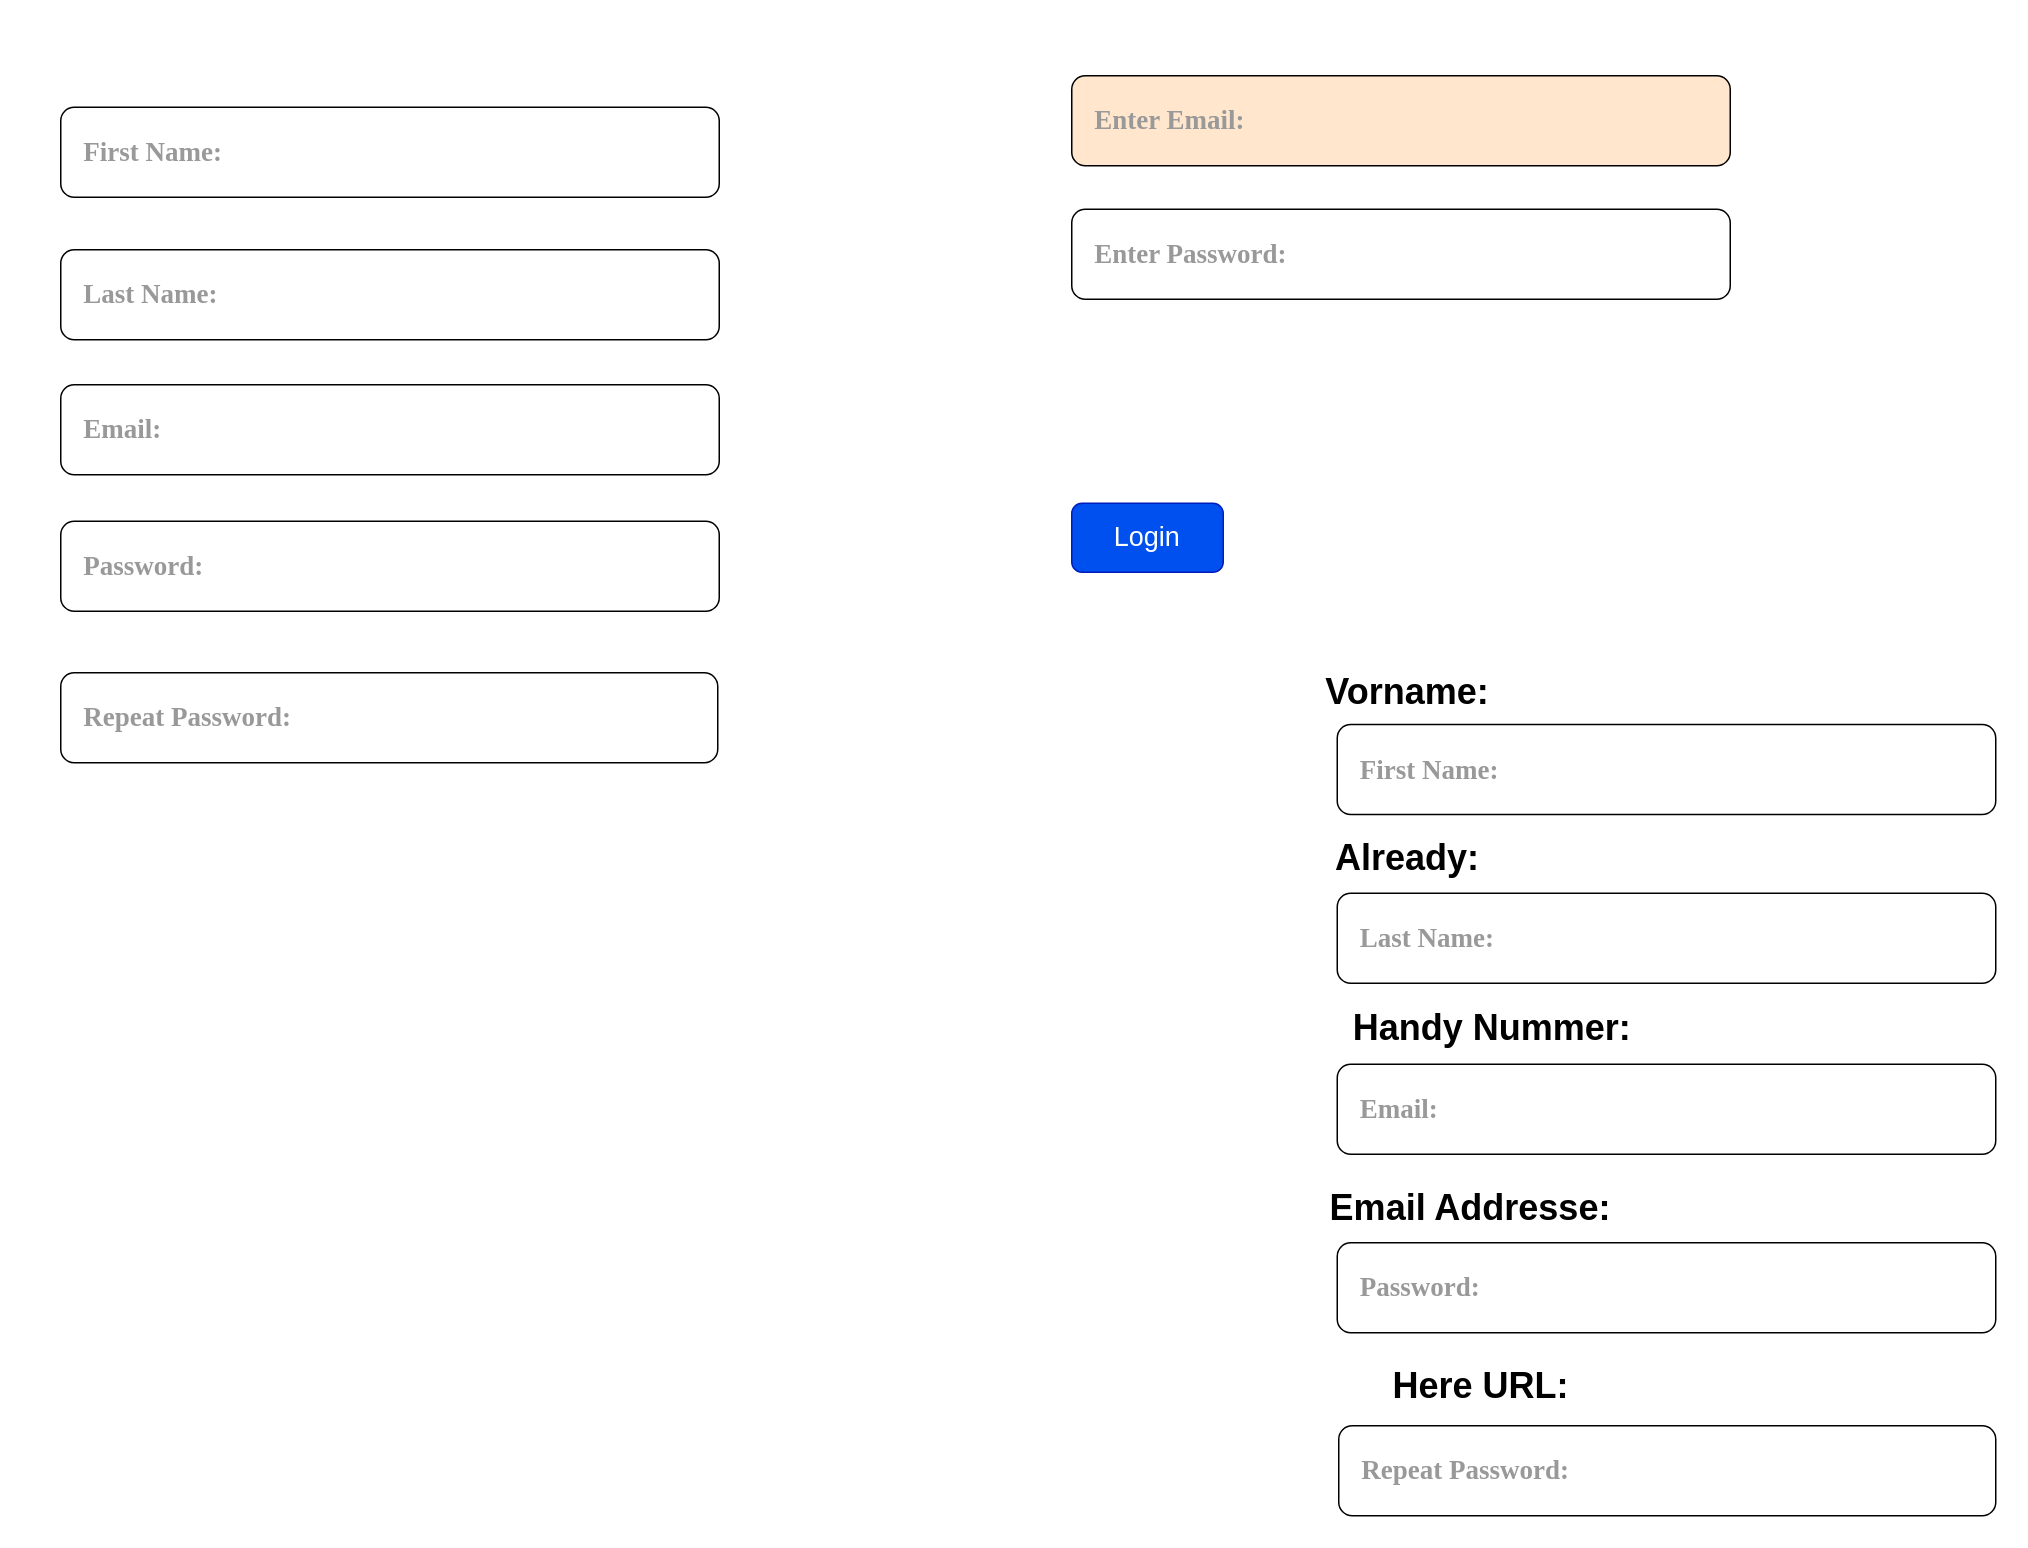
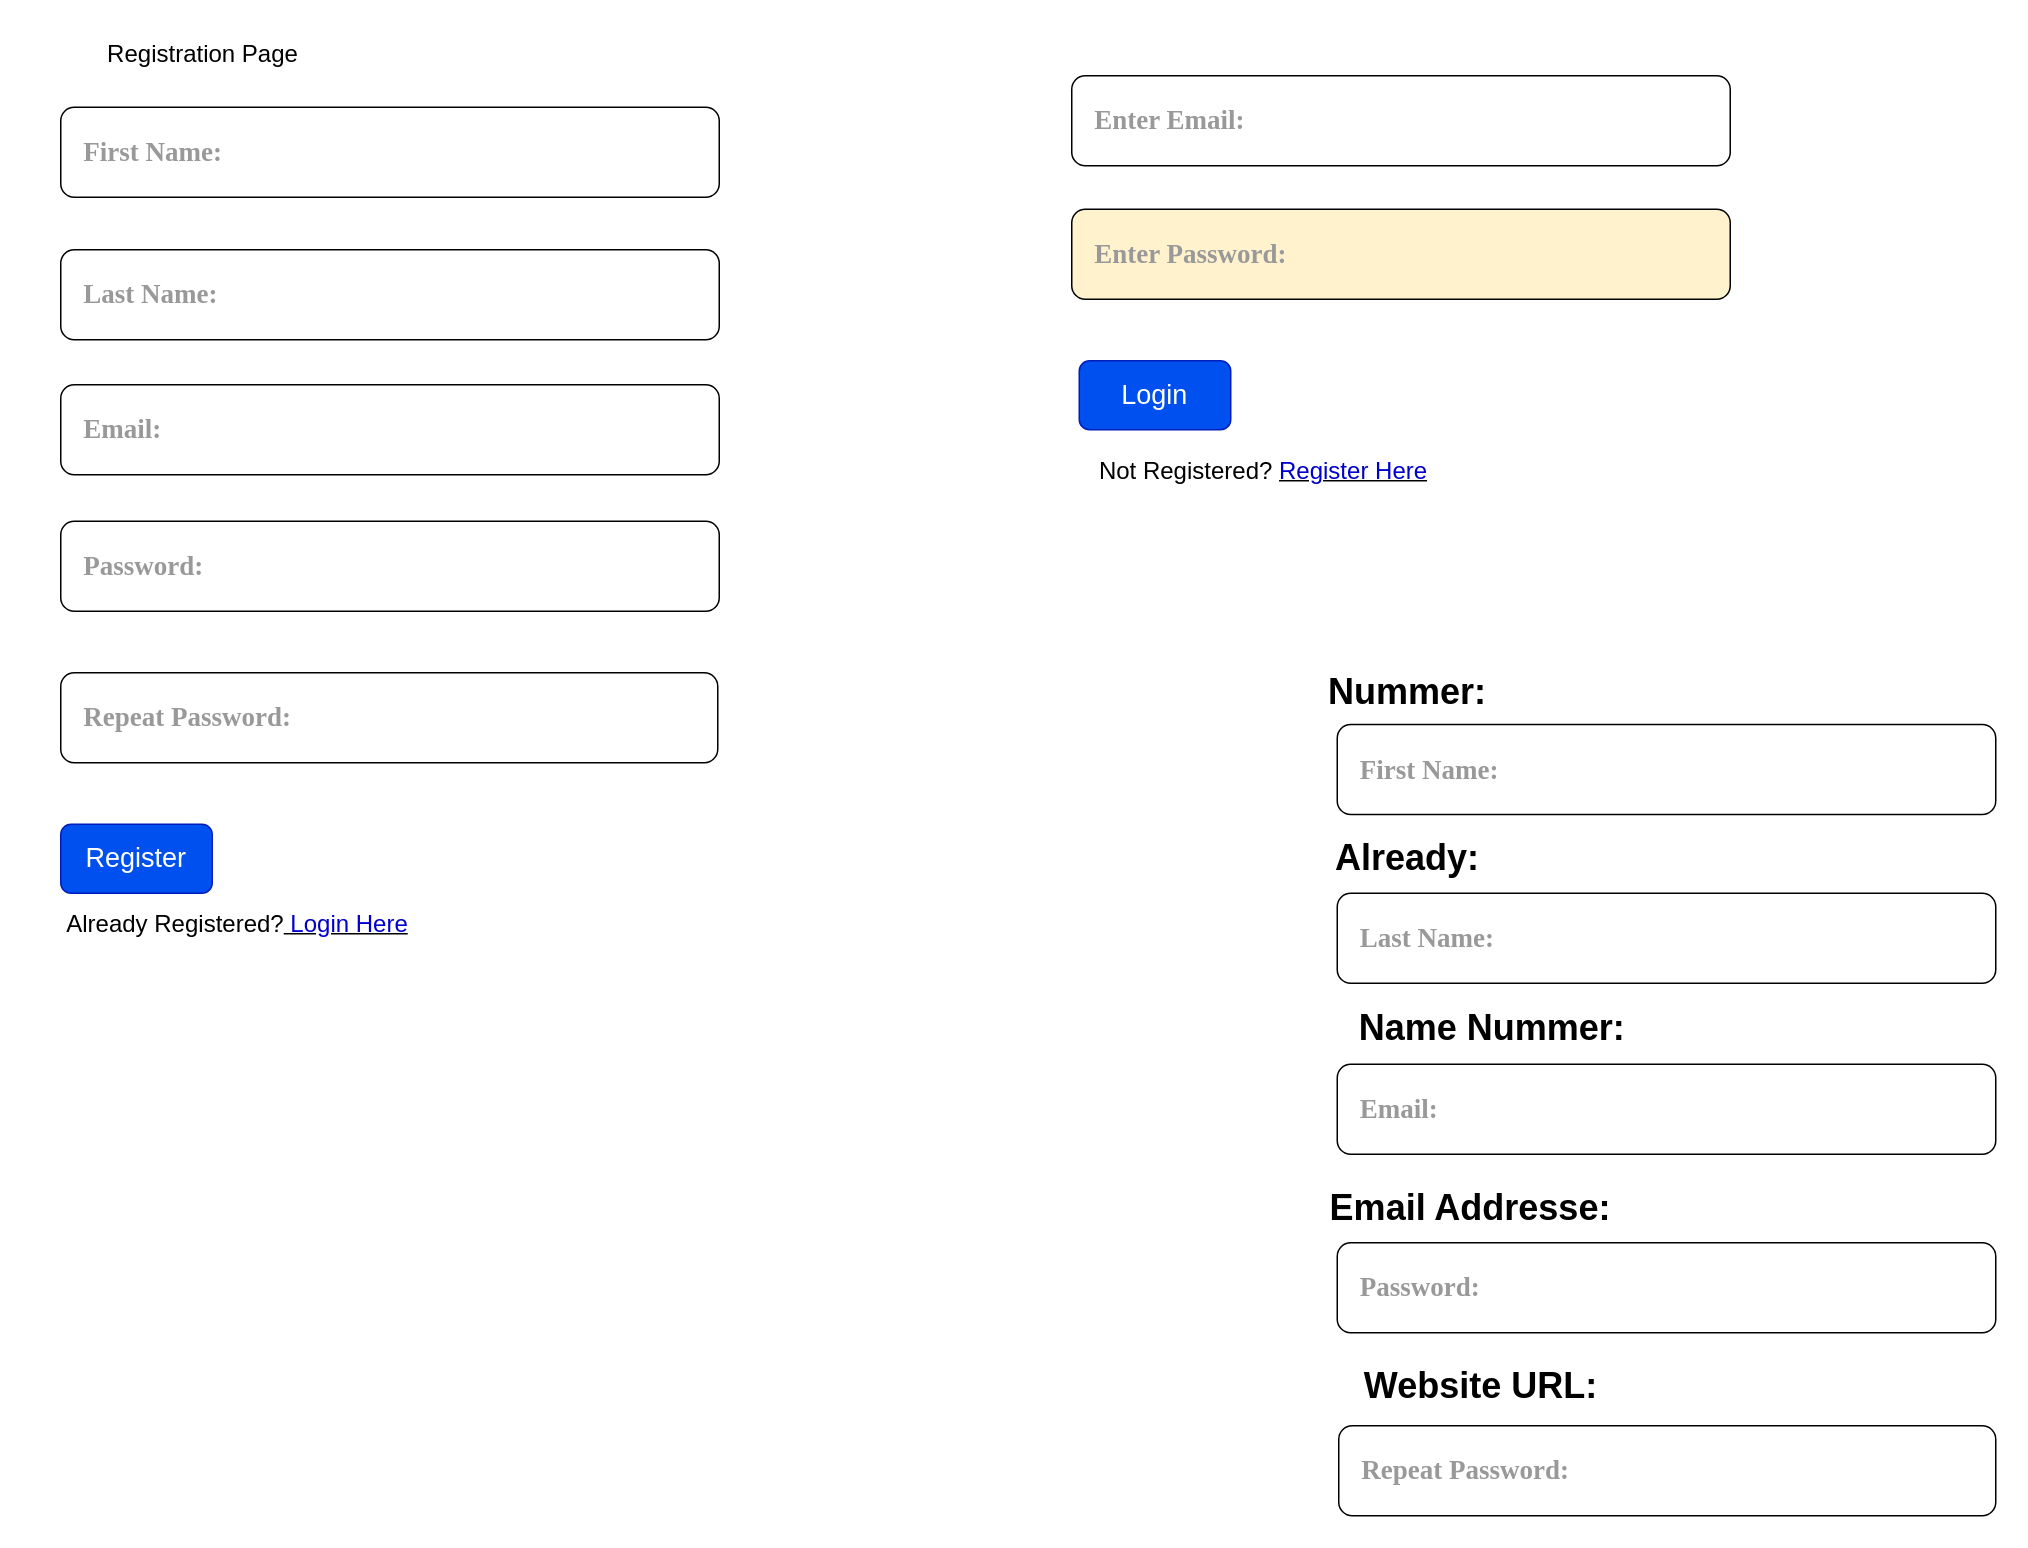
+ <mxCell id="9" value="Registration Page" style="text;html=1;align=center;verticalAlign=middle;whiteSpace=wrap;rounded=0;fontSize=16;" vertex="1" parent="1"><mxGeometry x="38" y="20" width="194" height="30" as="geometry" /></mxCell>
- <mxCell id="10" value="&lt;h2&gt;&lt;font style=&quot;&quot; color=&quot;#999999&quot; face=&quot;Comic Sans MS&quot;&gt;&amp;nbsp; &amp;nbsp;Enter Email:&lt;/font&gt;&lt;/h2&gt;" style="rounded=1;whiteSpace=wrap;html=1;align=left;fillColor=#ffe6cc;" vertex="1" parent="1"><mxGeometry x="714" y="50" width="439" height="60" as="geometry" /></mxCell>
+ <mxCell id="10" value="&lt;h2&gt;&lt;font style=&quot;&quot; color=&quot;#999999&quot; face=&quot;Comic Sans MS&quot;&gt;&amp;nbsp; &amp;nbsp;Enter Email:&lt;/font&gt;&lt;/h2&gt;" style="rounded=1;whiteSpace=wrap;html=1;align=left;" vertex="1" parent="1"><mxGeometry x="714" y="50" width="439" height="60" as="geometry" /></mxCell>
- <mxCell id="11" value="&lt;h2&gt;&lt;font style=&quot;&quot; color=&quot;#999999&quot; face=&quot;Comic Sans MS&quot;&gt;&amp;nbsp; &amp;nbsp;Enter Password:&lt;/font&gt;&lt;/h2&gt;" style="rounded=1;whiteSpace=wrap;html=1;align=left;" vertex="1" parent="1"><mxGeometry x="714" y="139" width="439" height="60" as="geometry" /></mxCell>
+ <mxCell id="11" value="&lt;h2&gt;&lt;font style=&quot;&quot; color=&quot;#999999&quot; face=&quot;Comic Sans MS&quot;&gt;&amp;nbsp; &amp;nbsp;Enter Password:&lt;/font&gt;&lt;/h2&gt;" style="rounded=1;whiteSpace=wrap;html=1;align=left;fillColor=#fff2cc;" vertex="1" parent="1"><mxGeometry x="714" y="139" width="439" height="60" as="geometry" /></mxCell>
+ <mxCell id="13" value="Not Registered?&amp;nbsp;&lt;u&gt;&lt;font color=&quot;#0000cc&quot;&gt;Register Here&lt;/font&gt;&lt;/u&gt;" style="text;html=1;align=center;verticalAlign=middle;whiteSpace=wrap;rounded=0;fontSize=16;" vertex="1" parent="1"><mxGeometry x="704" y="298" width="276" height="30" as="geometry" /></mxCell>
- <mxCell id="12" value="&lt;font style=&quot;font-size: 18px;&quot;&gt;Login&lt;/font&gt;" style="rounded=1;whiteSpace=wrap;html=1;fillColor=#0050ef;fontColor=#ffffff;strokeColor=#001DBC;" vertex="1" parent="1"><mxGeometry x="714" y="335" width="101" height="46" as="geometry" /></mxCell>
+ <mxCell id="12" value="&lt;font style=&quot;font-size: 18px;&quot;&gt;Login&lt;/font&gt;" style="rounded=1;whiteSpace=wrap;html=1;fillColor=#0050ef;fontColor=#ffffff;strokeColor=#001DBC;" vertex="1" parent="1"><mxGeometry x="719" y="240" width="101" height="46" as="geometry" /></mxCell>
- <mxCell id="19" value="&lt;h2&gt;&lt;b&gt;Vorname:&lt;/b&gt;&lt;/h2&gt;" style="text;html=1;align=center;verticalAlign=middle;whiteSpace=wrap;rounded=0;fontSize=16;" vertex="1" parent="1"><mxGeometry x="849" y="431" width="178" height="59" as="geometry" /></mxCell>
+ <mxCell id="19" value="&lt;h2&gt;&lt;b&gt;Nummer:&lt;/b&gt;&lt;/h2&gt;" style="text;html=1;align=center;verticalAlign=middle;whiteSpace=wrap;rounded=0;fontSize=16;" vertex="1" parent="1"><mxGeometry x="849" y="431" width="178" height="59" as="geometry" /></mxCell>
+ <mxCell id="4" value="&lt;font style=&quot;font-size: 18px;&quot;&gt;Register&lt;/font&gt;" style="rounded=1;whiteSpace=wrap;html=1;fillColor=#0050ef;fontColor=#ffffff;strokeColor=#001DBC;" vertex="1" parent="1"><mxGeometry x="40" y="549" width="101" height="46" as="geometry" /></mxCell>
+ <mxCell id="5" value="Already Registered?&lt;u&gt;&lt;font color=&quot;#0000cc&quot;&gt;&amp;nbsp;Login Here&lt;/font&gt;&lt;/u&gt;" style="text;html=1;align=center;verticalAlign=middle;whiteSpace=wrap;rounded=0;fontSize=16;" vertex="1" parent="1"><mxGeometry x="20" y="600" width="276" height="30" as="geometry" /></mxCell>
- <mxCell id="21" value="&lt;h2&gt;&lt;b&gt;Handy Nummer:&lt;/b&gt;&lt;/h2&gt;" style="text;html=1;align=center;verticalAlign=middle;whiteSpace=wrap;rounded=0;fontSize=16;" vertex="1" parent="1"><mxGeometry x="849" y="655" width="291" height="59" as="geometry" /></mxCell>
+ <mxCell id="21" value="&lt;h2&gt;&lt;b&gt;Name Nummer:&lt;/b&gt;&lt;/h2&gt;" style="text;html=1;align=center;verticalAlign=middle;whiteSpace=wrap;rounded=0;fontSize=16;" vertex="1" parent="1"><mxGeometry x="849" y="655" width="291" height="59" as="geometry" /></mxCell>
- <mxCell id="23" value="&lt;h2&gt;&lt;b&gt;Here URL:&lt;/b&gt;&lt;/h2&gt;" style="text;html=1;align=center;verticalAlign=middle;whiteSpace=wrap;rounded=0;fontSize=16;" vertex="1" parent="1"><mxGeometry x="898" y="894" width="178" height="59" as="geometry" /></mxCell>
+ <mxCell id="23" value="&lt;h2&gt;&lt;b&gt;Website URL:&lt;/b&gt;&lt;/h2&gt;" style="text;html=1;align=center;verticalAlign=middle;whiteSpace=wrap;rounded=0;fontSize=16;" vertex="1" parent="1"><mxGeometry x="898" y="894" width="178" height="59" as="geometry" /></mxCell>
